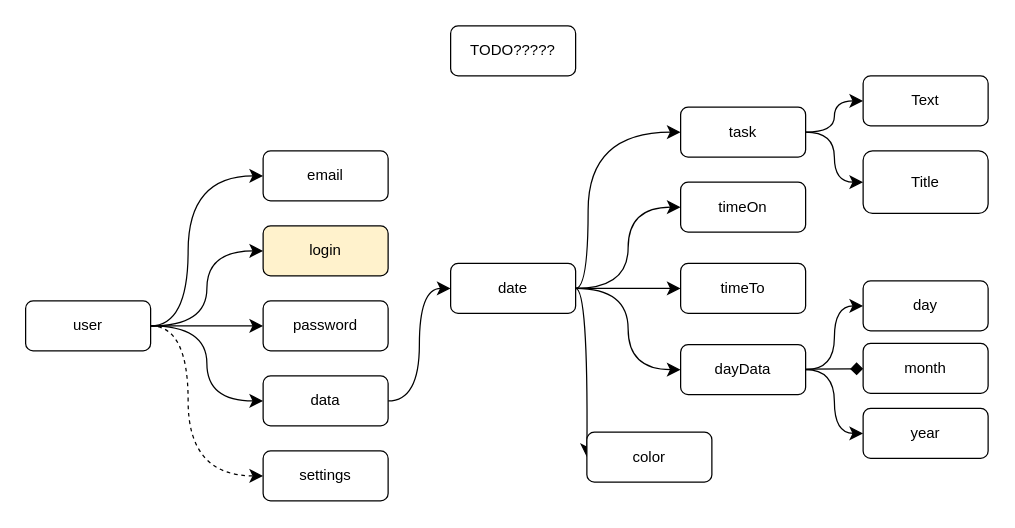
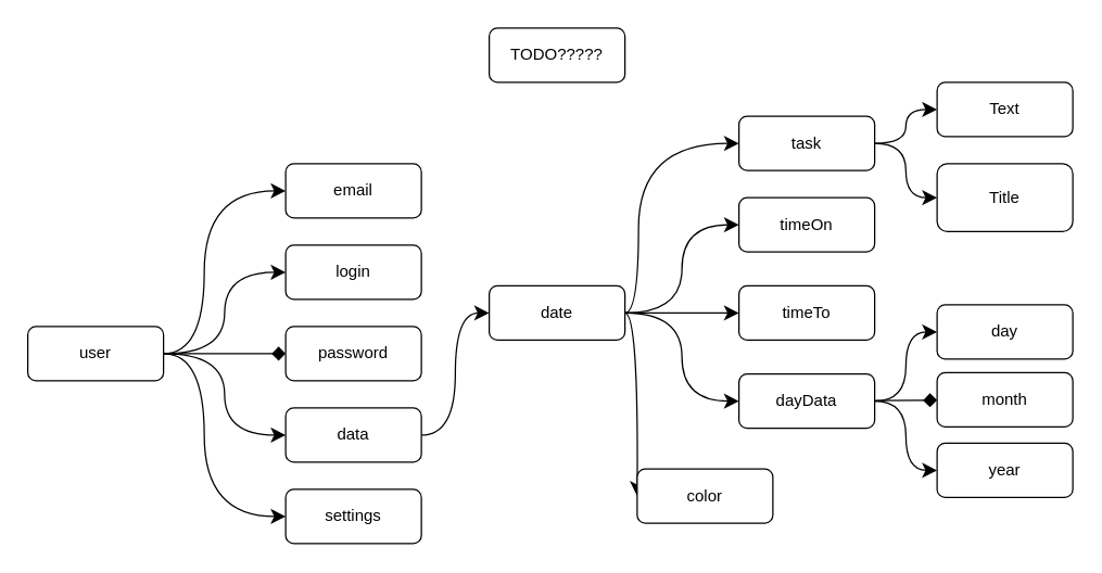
- <mxCell id="9" value="login" style="rounded=1;whiteSpace=wrap;html=1;fillColor=#fff2cc;" vertex="1" parent="1"><mxGeometry x="210" y="180" width="100" height="40" as="geometry" /></mxCell>
+ <mxCell id="9" value="login" style="rounded=1;whiteSpace=wrap;html=1;" vertex="1" parent="1"><mxGeometry x="210" y="180" width="100" height="40" as="geometry" /></mxCell>
- <mxCell id="3" style="edgeStyle=orthogonalEdgeStyle;curved=1;rounded=0;orthogonalLoop=1;jettySize=auto;html=1;entryX=0;entryY=0.5;entryDx=0;entryDy=0;fontSize=12;startSize=8;endSize=8;" edge="1" parent="1" source="7" target="8"><mxGeometry relative="1" as="geometry" /></mxCell>
+ <mxCell id="3" style="edgeStyle=orthogonalEdgeStyle;curved=1;rounded=0;orthogonalLoop=1;jettySize=auto;html=1;entryX=0;entryY=0.5;entryDx=0;entryDy=0;fontSize=12;startSize=8;endSize=8;endArrow=diamond;" edge="1" parent="1" source="7" target="8"><mxGeometry relative="1" as="geometry" /></mxCell>
- <mxCell id="4" style="edgeStyle=orthogonalEdgeStyle;rounded=0;orthogonalLoop=1;jettySize=auto;html=1;entryX=0;entryY=0.5;entryDx=0;entryDy=0;fontSize=12;startSize=8;endSize=8;curved=1;dashed=1;" edge="1" parent="1" source="7" target="35"><mxGeometry relative="1" as="geometry"><Array as="points"><mxPoint x="150" y="260" /><mxPoint x="150" y="380" /></Array></mxGeometry></mxCell>
+ <mxCell id="4" style="edgeStyle=orthogonalEdgeStyle;rounded=0;orthogonalLoop=1;jettySize=auto;html=1;entryX=0;entryY=0.5;entryDx=0;entryDy=0;fontSize=12;startSize=8;endSize=8;curved=1;" edge="1" parent="1" source="7" target="35"><mxGeometry relative="1" as="geometry"><Array as="points"><mxPoint x="150" y="260" /><mxPoint x="150" y="380" /></Array></mxGeometry></mxCell>
